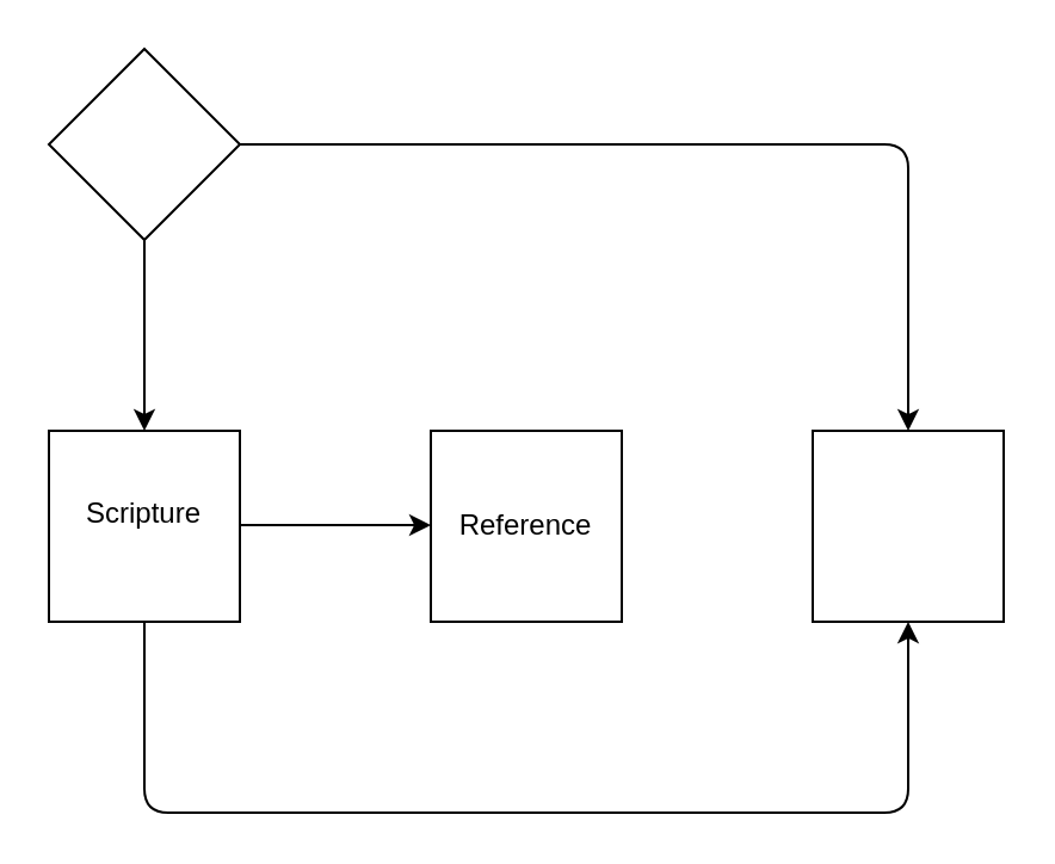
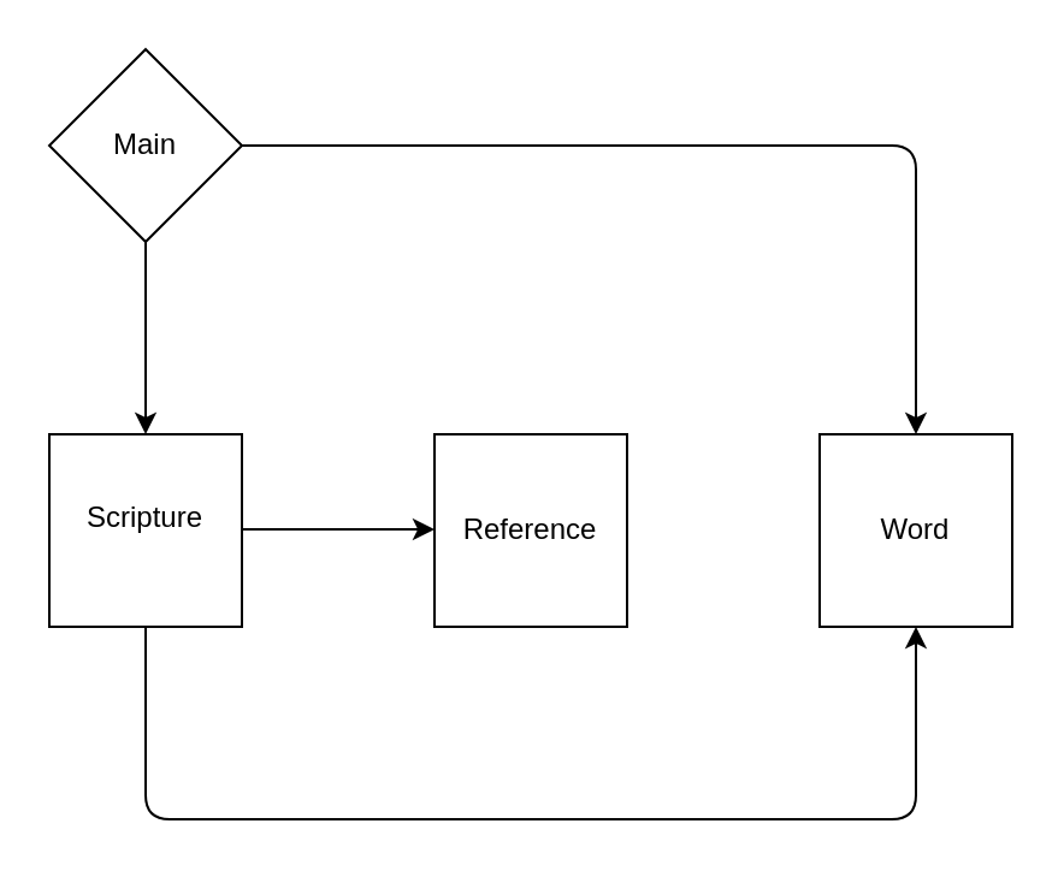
+ <mxCell id="5" value="Main" style="text;html=1;strokeColor=none;fillColor=none;align=center;verticalAlign=middle;whiteSpace=wrap;rounded=0;" vertex="1" parent="1"><mxGeometry x="30" y="45" width="60" height="30" as="geometry" /></mxCell>
+ <mxCell id="11" value="Word" style="text;html=1;strokeColor=none;fillColor=none;align=center;verticalAlign=middle;whiteSpace=wrap;rounded=0;" vertex="1" parent="1"><mxGeometry x="350" y="205" width="60" height="30" as="geometry" /></mxCell>
